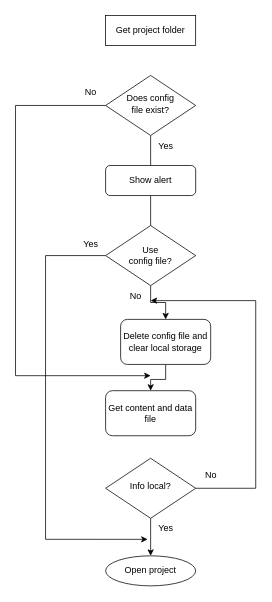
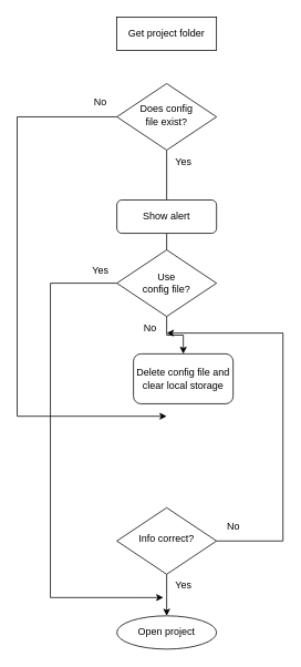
- <mxCell id="8" value="Show alert" style="rounded=1;whiteSpace=wrap;html=1;" vertex="1" parent="1"><mxGeometry x="140" y="220" width="120" height="40" as="geometry" /></mxCell>
+ <mxCell id="8" value="Show alert" style="rounded=1;whiteSpace=wrap;html=1;" vertex="1" parent="1"><mxGeometry x="140" y="240" width="120" height="40" as="geometry" /></mxCell>
- <mxCell id="12" value="" style="edgeStyle=orthogonalEdgeStyle;rounded=0;orthogonalLoop=1;jettySize=auto;html=1;" edge="1" parent="1" source="13" target="16"><mxGeometry relative="1" as="geometry" /></mxCell>
- <mxCell id="16" value="Get content and data file" style="rounded=1;whiteSpace=wrap;html=1;" vertex="1" parent="1"><mxGeometry x="140" y="520" width="120" height="60" as="geometry" /></mxCell>
- <mxCell id="6" value="Info local?" style="rhombus;whiteSpace=wrap;html=1;shadow=0;fontFamily=Helvetica;fontSize=12;align=center;strokeWidth=1;spacing=6;spacingTop=-4;" parent="1" vertex="1"><mxGeometry x="140" y="610" width="120" height="80" as="geometry" /></mxCell>
+ <mxCell id="6" value="Info correct?" style="rhombus;whiteSpace=wrap;html=1;shadow=0;fontFamily=Helvetica;fontSize=12;align=center;strokeWidth=1;spacing=6;spacingTop=-4;" parent="1" vertex="1"><mxGeometry x="140" y="610" width="120" height="80" as="geometry" /></mxCell>
